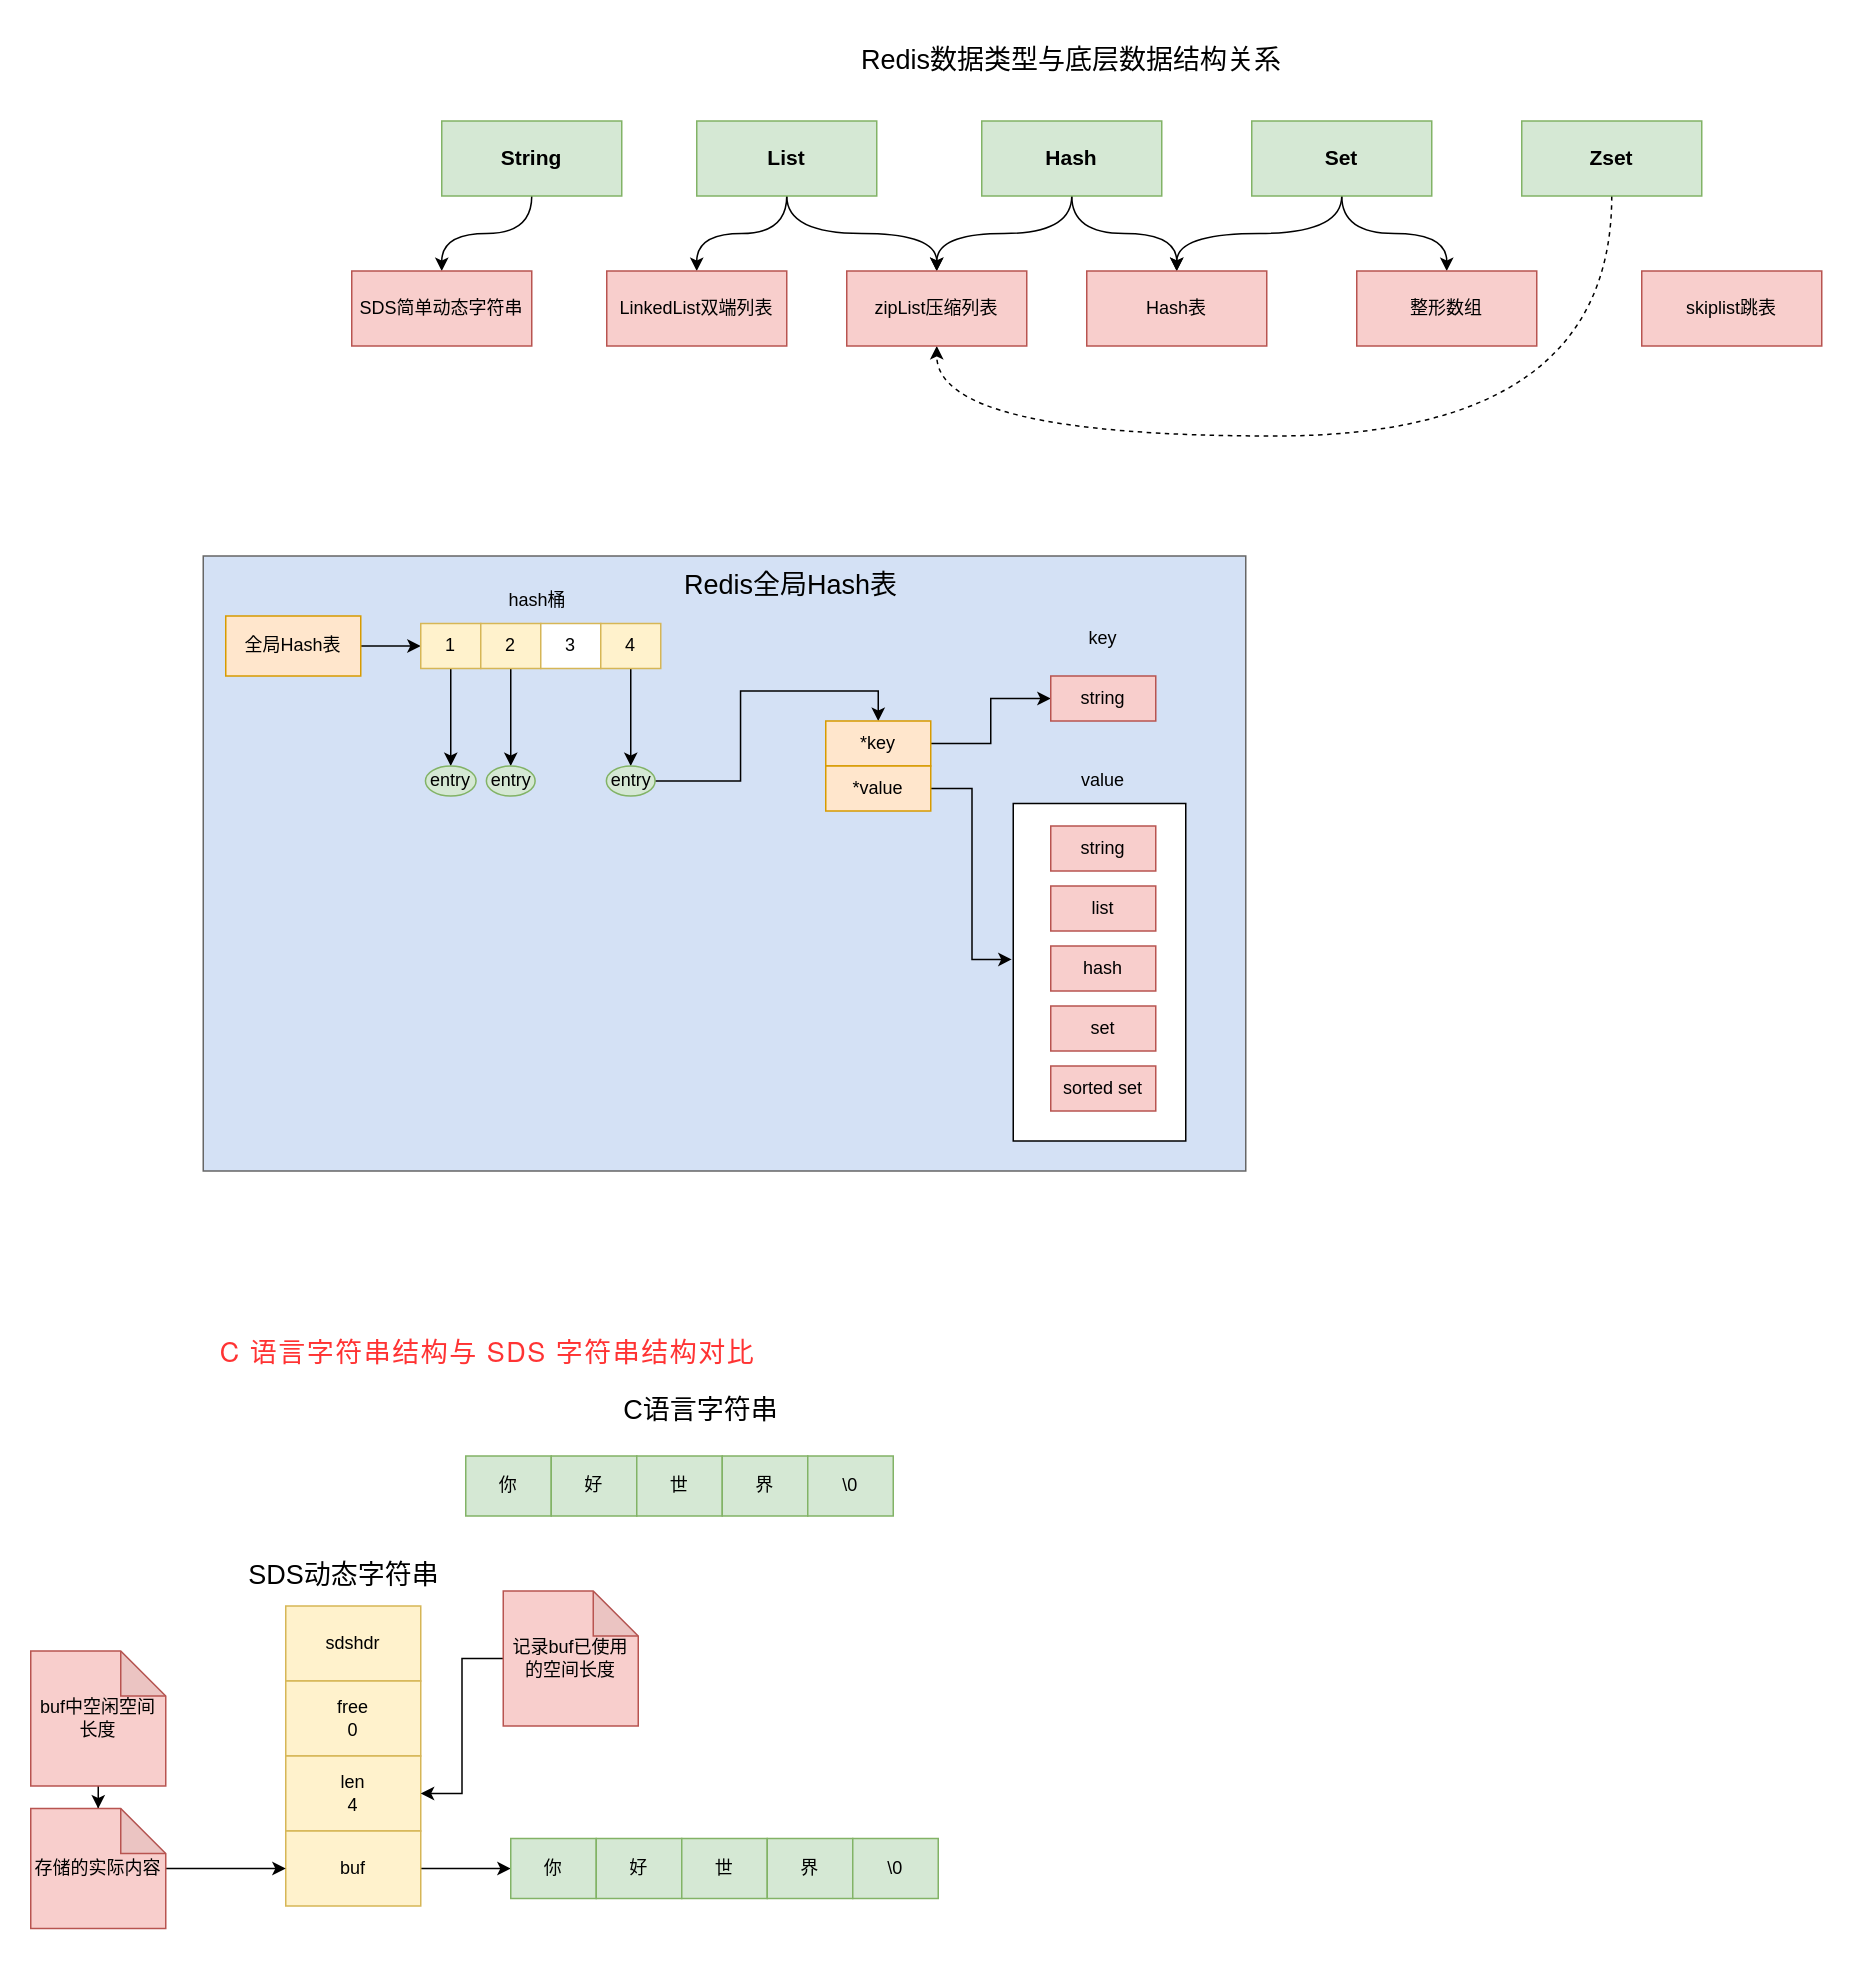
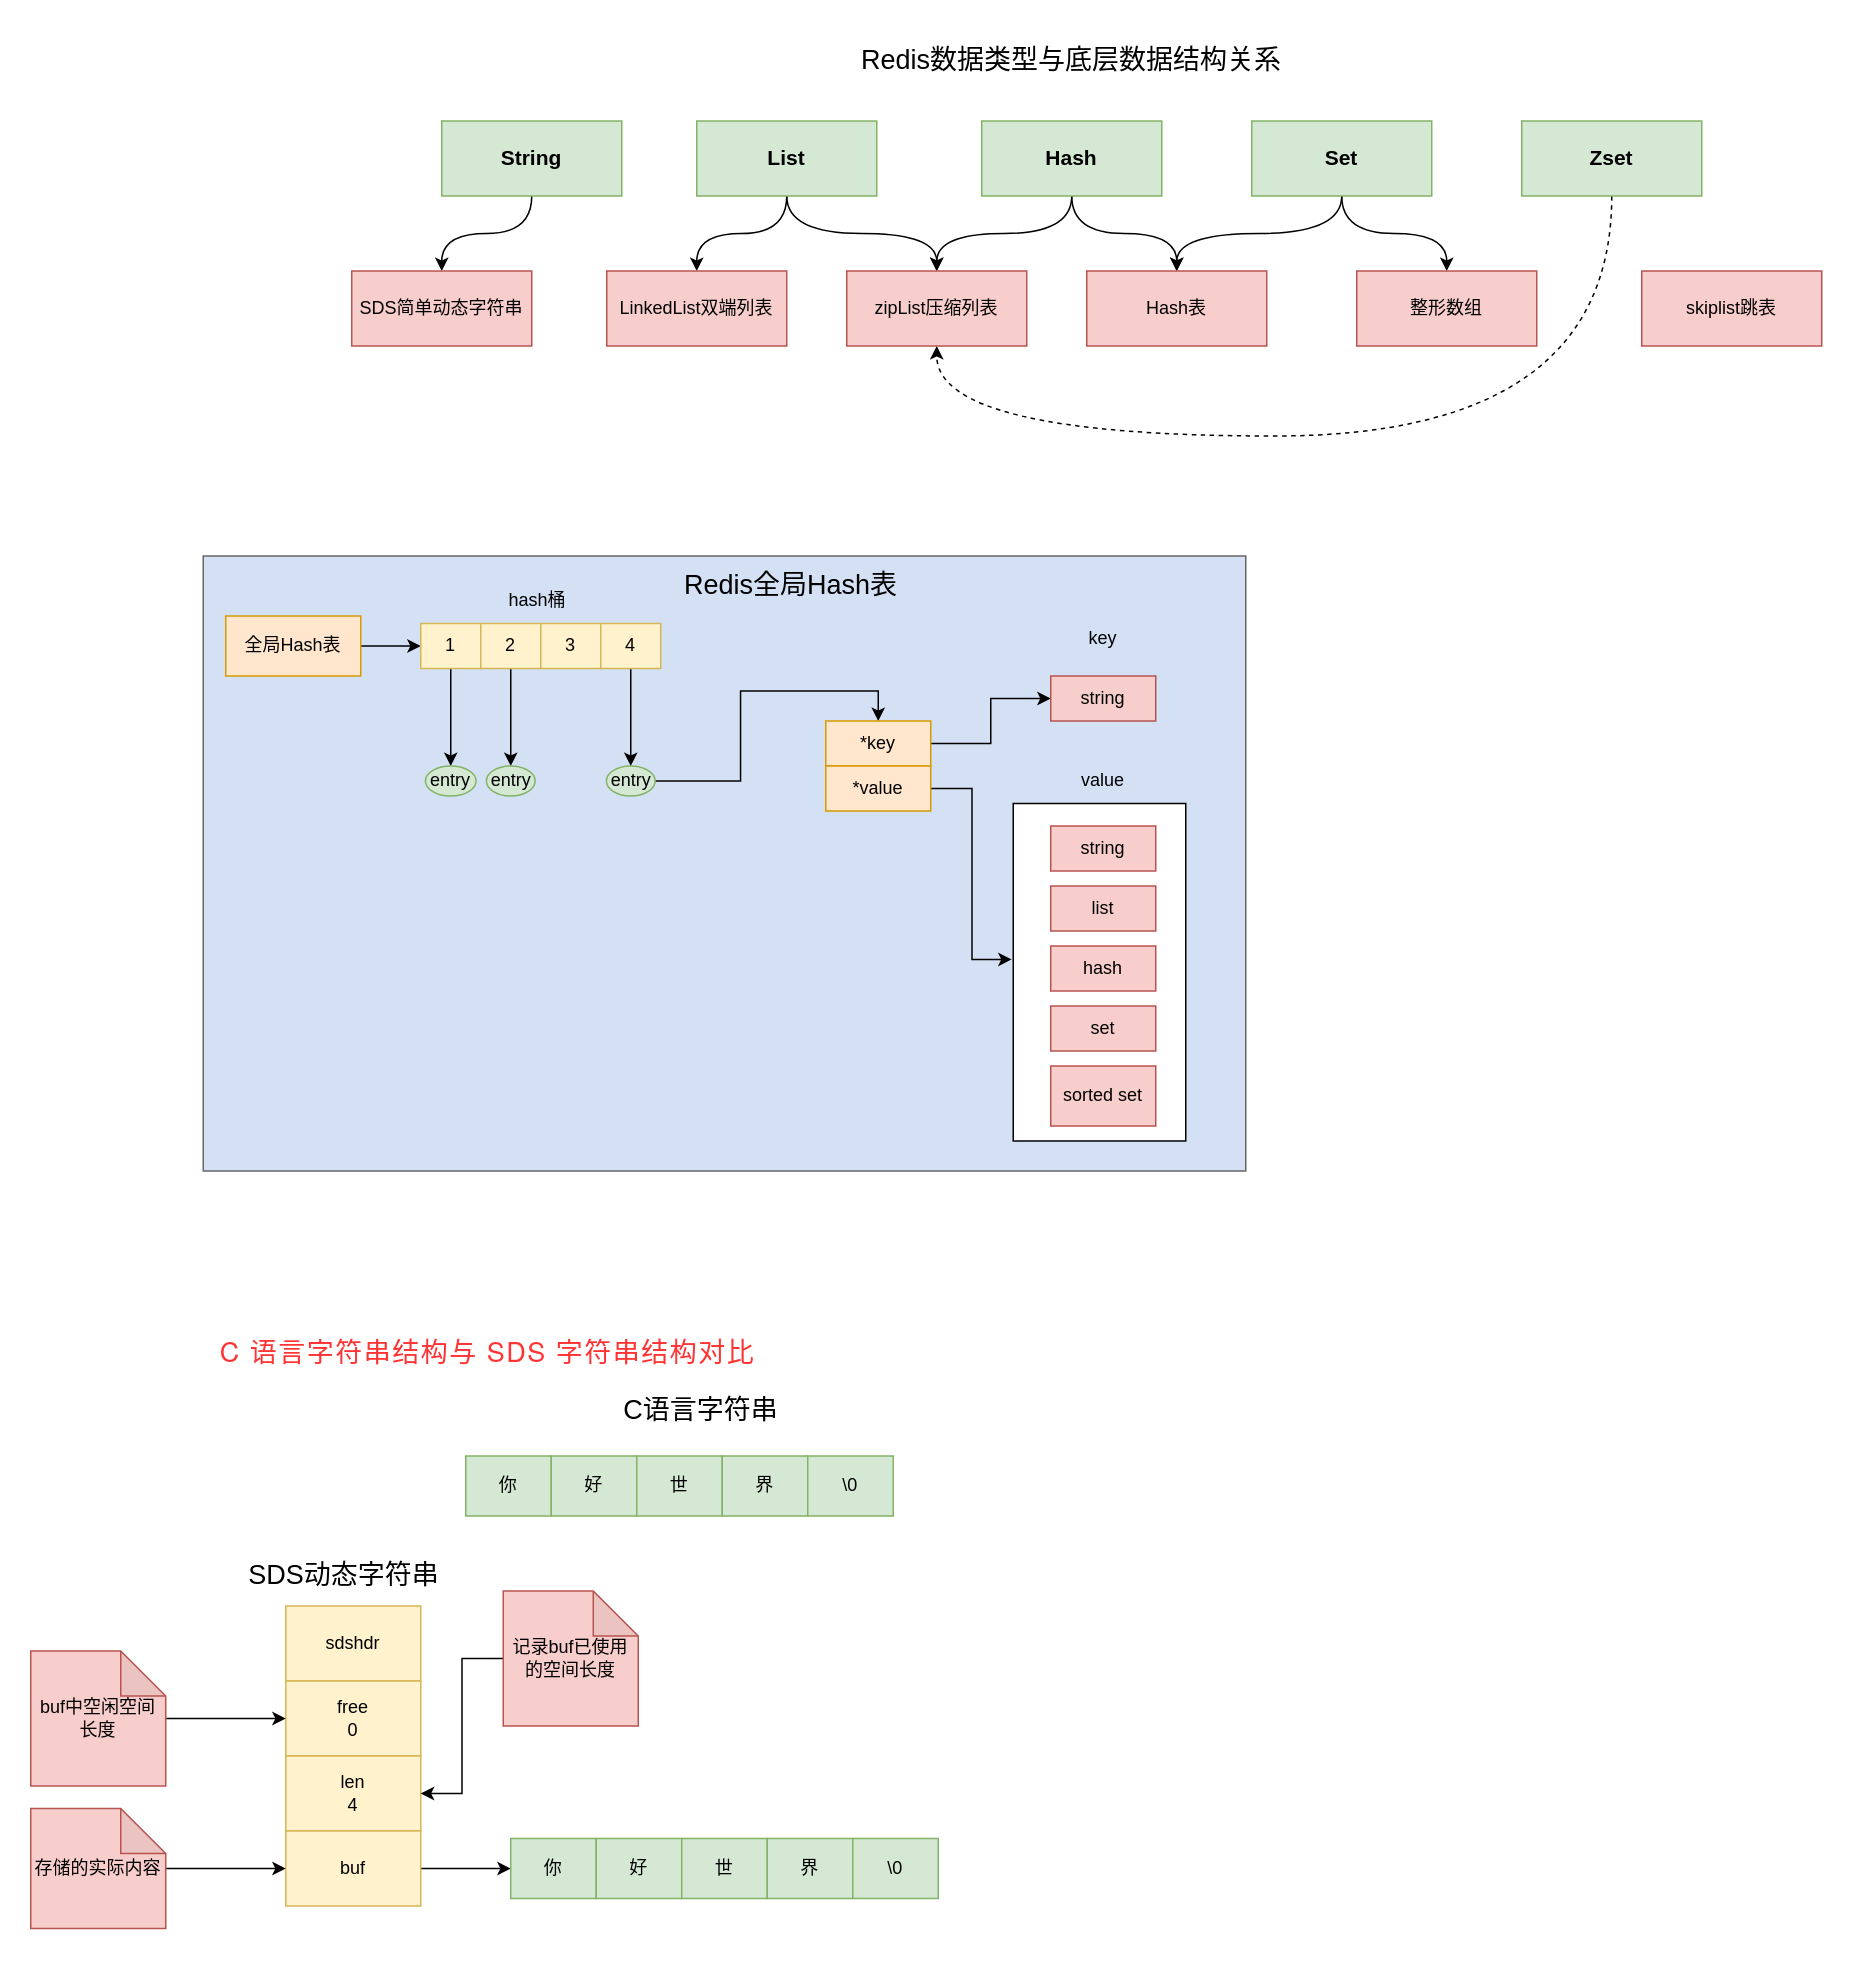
- <mxCell id="30" value="3" style="rounded=0;whiteSpace=wrap;html=1;fillColor=#ffffff;strokeColor=#d6b656;" vertex="1" parent="1"><mxGeometry x="360" y="415" width="40" height="30" as="geometry" /></mxCell>
+ <mxCell id="30" value="3" style="rounded=0;whiteSpace=wrap;html=1;fillColor=#fff2cc;strokeColor=#d6b656;" vertex="1" parent="1"><mxGeometry x="360" y="415" width="40" height="30" as="geometry" /></mxCell>
- <mxCell id="46" value="sorted set" style="rounded=0;whiteSpace=wrap;html=1;fillColor=#f8cecc;strokeColor=#b85450;" vertex="1" parent="1"><mxGeometry x="700" y="710" width="70" height="30" as="geometry" /></mxCell>
+ <mxCell id="46" value="sorted set" style="rounded=0;whiteSpace=wrap;html=1;fillColor=#f8cecc;strokeColor=#b85450;" vertex="1" parent="1"><mxGeometry x="700" y="710" width="70" height="40" as="geometry" /></mxCell>
- <mxCell id="62" style="edgeStyle=orthogonalEdgeStyle;rounded=0;orthogonalLoop=1;jettySize=auto;html=1;" edge="1" parent="1" source="63" target="65"><mxGeometry relative="1" as="geometry" /></mxCell>
+ <mxCell id="62" style="edgeStyle=orthogonalEdgeStyle;rounded=0;orthogonalLoop=1;jettySize=auto;html=1;entryX=0;entryY=0.5;entryDx=0;entryDy=0;" edge="1" parent="1" source="63" target="58"><mxGeometry relative="1" as="geometry" /></mxCell>
